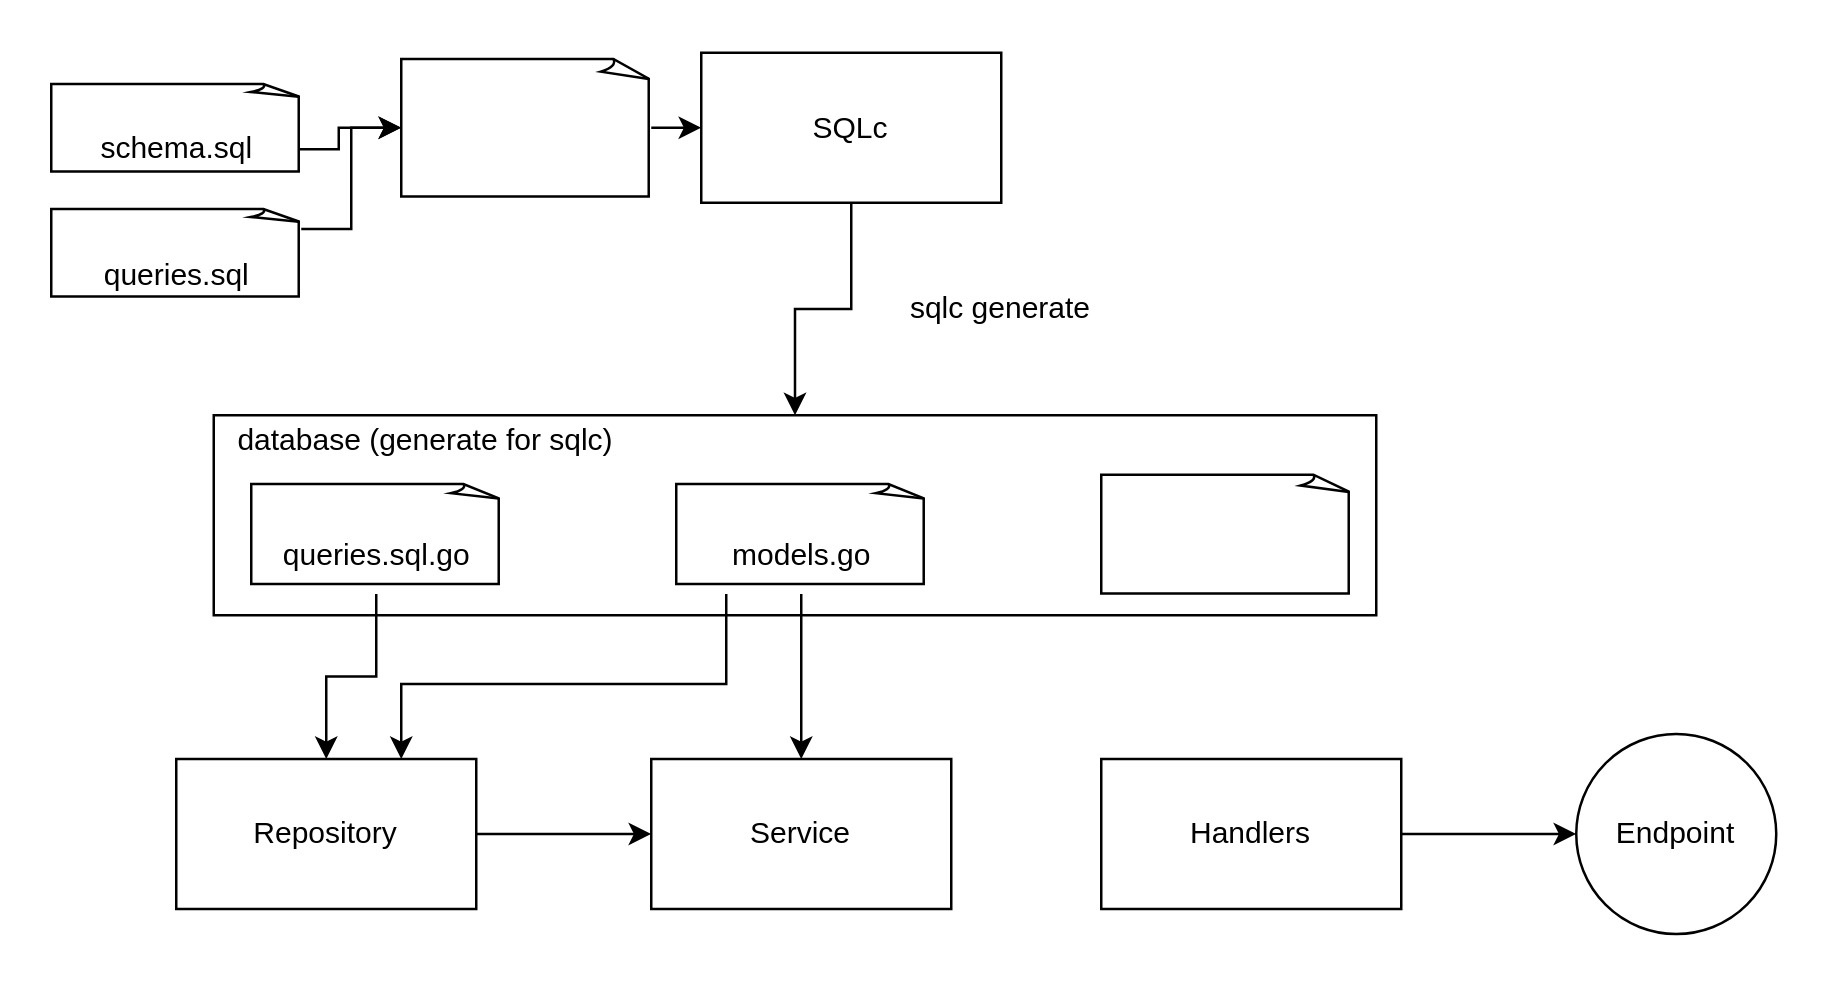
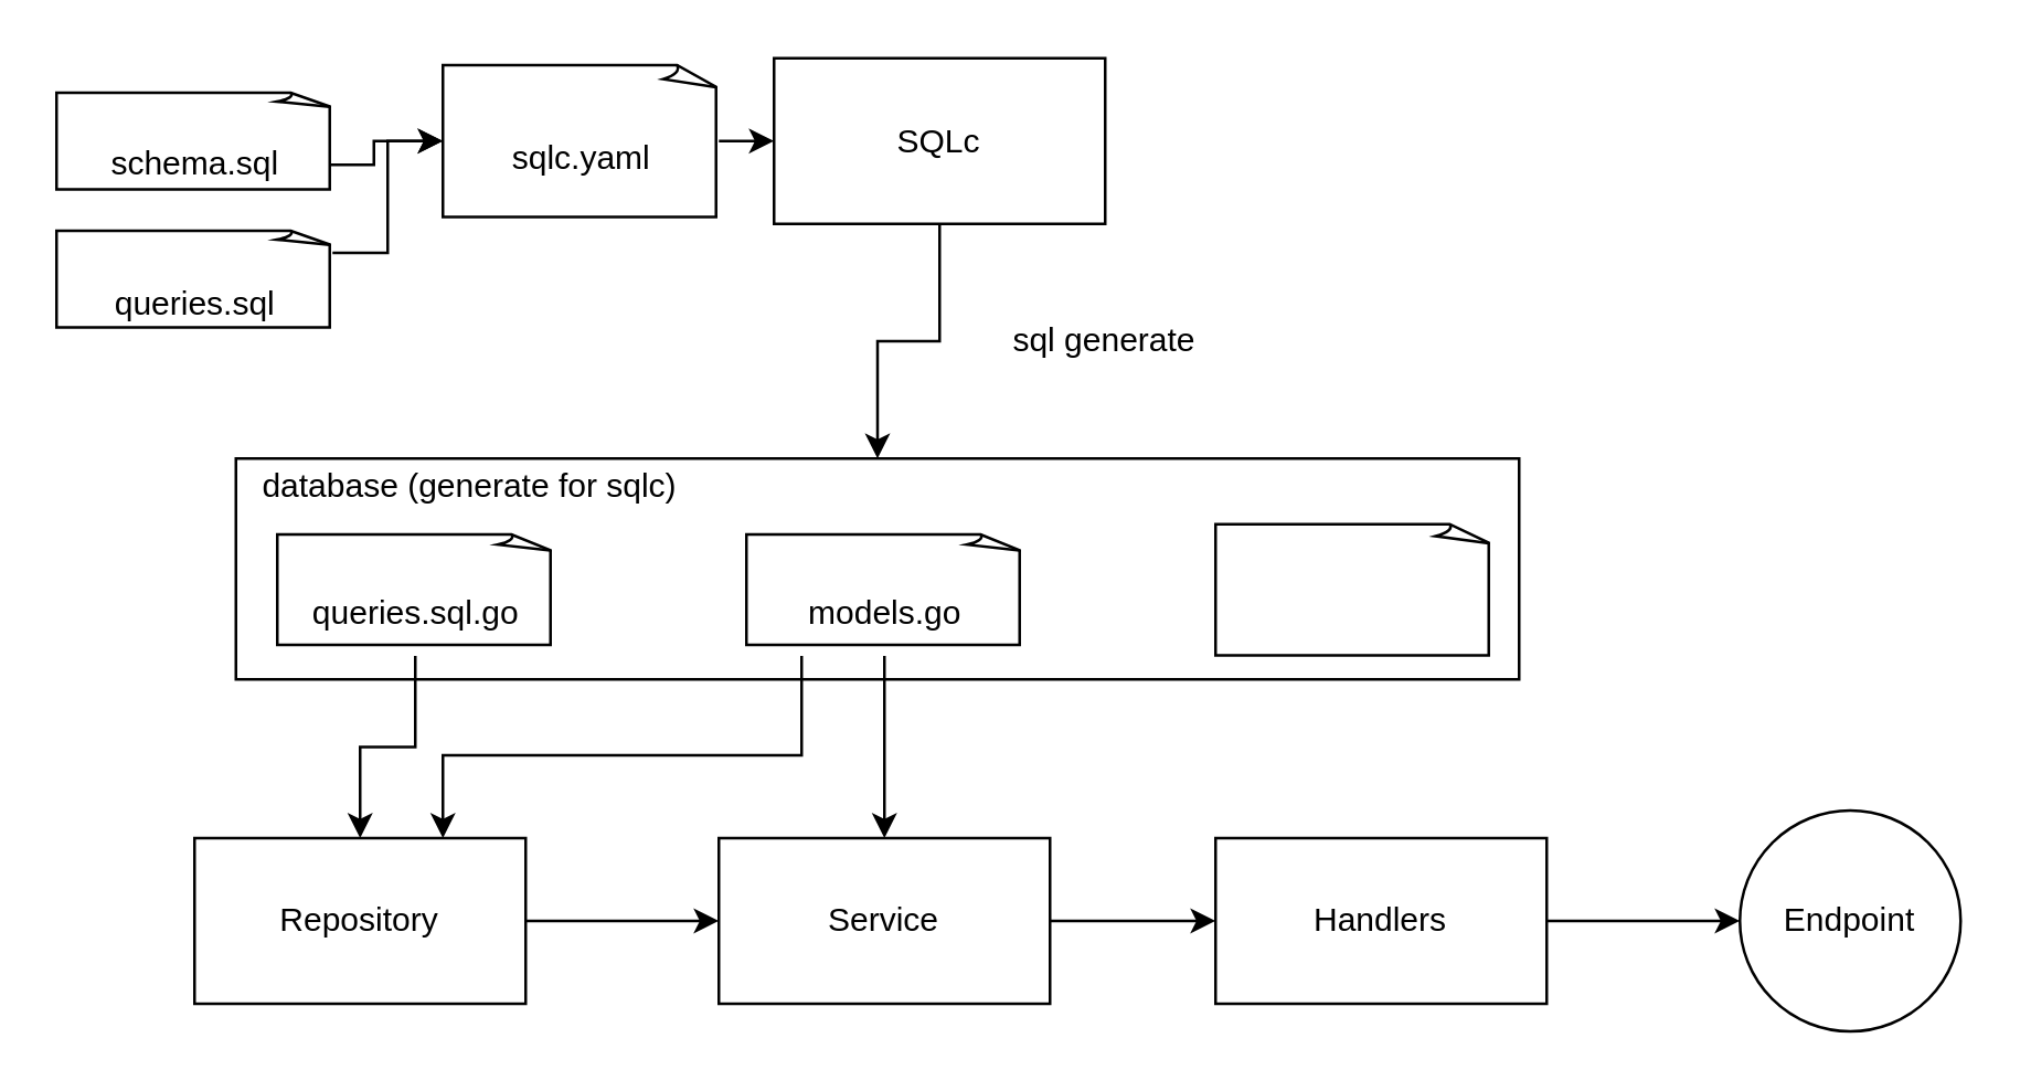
+ <mxCell id="18" value="sqlc.yaml" style="text;html=1;align=center;verticalAlign=middle;resizable=0;points=[];autosize=1;strokeColor=none;fillColor=none;" vertex="1" parent="16"><mxGeometry x="15" y="19.25" width="70" height="30" as="geometry" /></mxCell>
- <mxCell id="25" value="sqlc generate" style="text;html=1;strokeColor=none;fillColor=none;align=center;verticalAlign=middle;whiteSpace=wrap;overflow=hidden;" vertex="1" parent="1"><mxGeometry x="360" y="113" width="80" height="20" as="geometry" /></mxCell>
+ <mxCell id="25" value="sql generate" style="text;html=1;strokeColor=none;fillColor=none;align=center;verticalAlign=middle;whiteSpace=wrap;overflow=hidden;" vertex="1" parent="1"><mxGeometry x="360" y="113" width="80" height="20" as="geometry" /></mxCell>
+ <mxCell id="28" style="edgeStyle=orthogonalEdgeStyle;rounded=0;orthogonalLoop=1;jettySize=auto;html=1;entryX=0;entryY=0.5;entryDx=0;entryDy=0;" edge="1" parent="1" source="29" target="27"><mxGeometry relative="1" as="geometry" /></mxCell>
